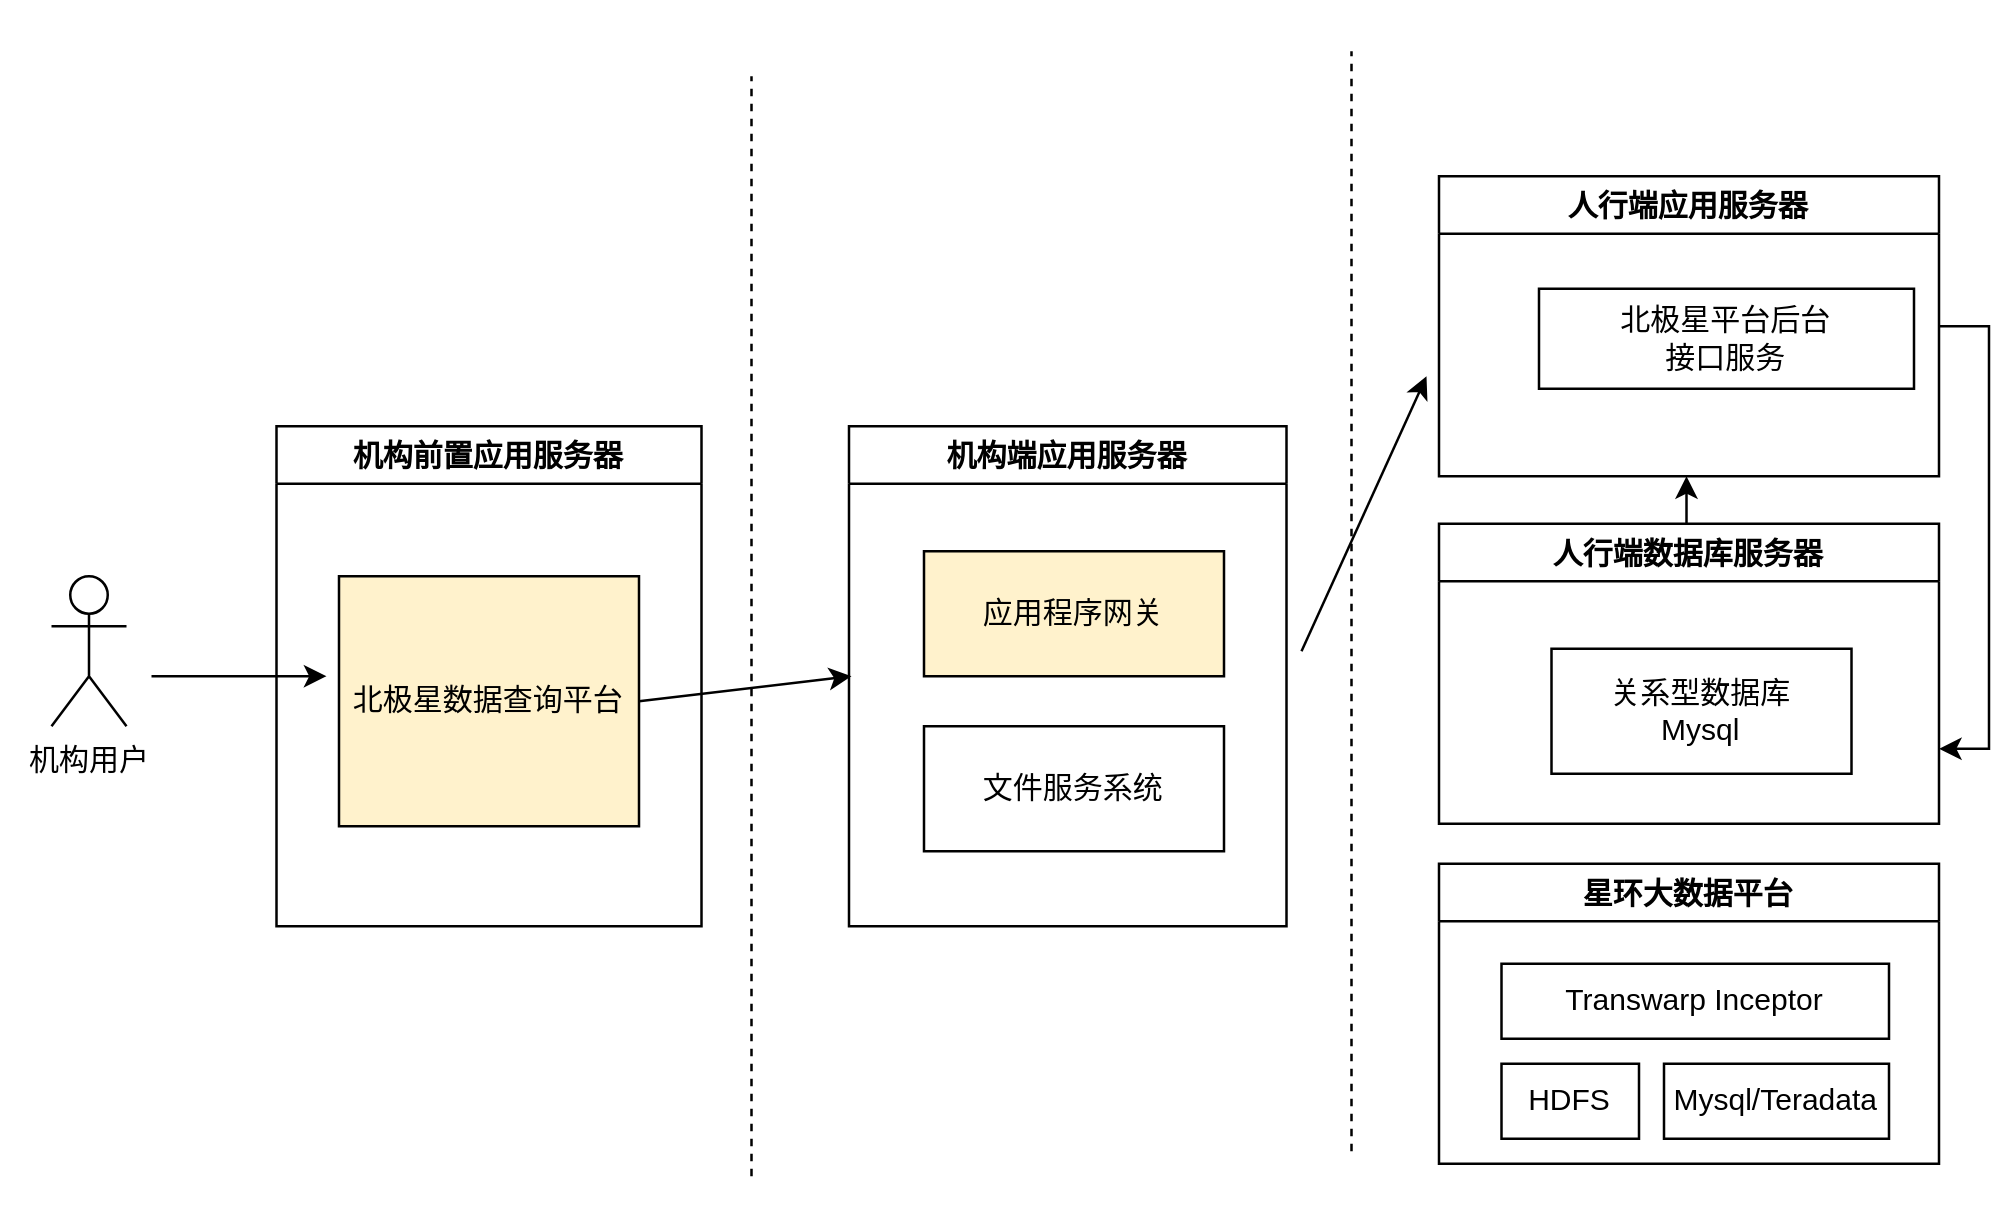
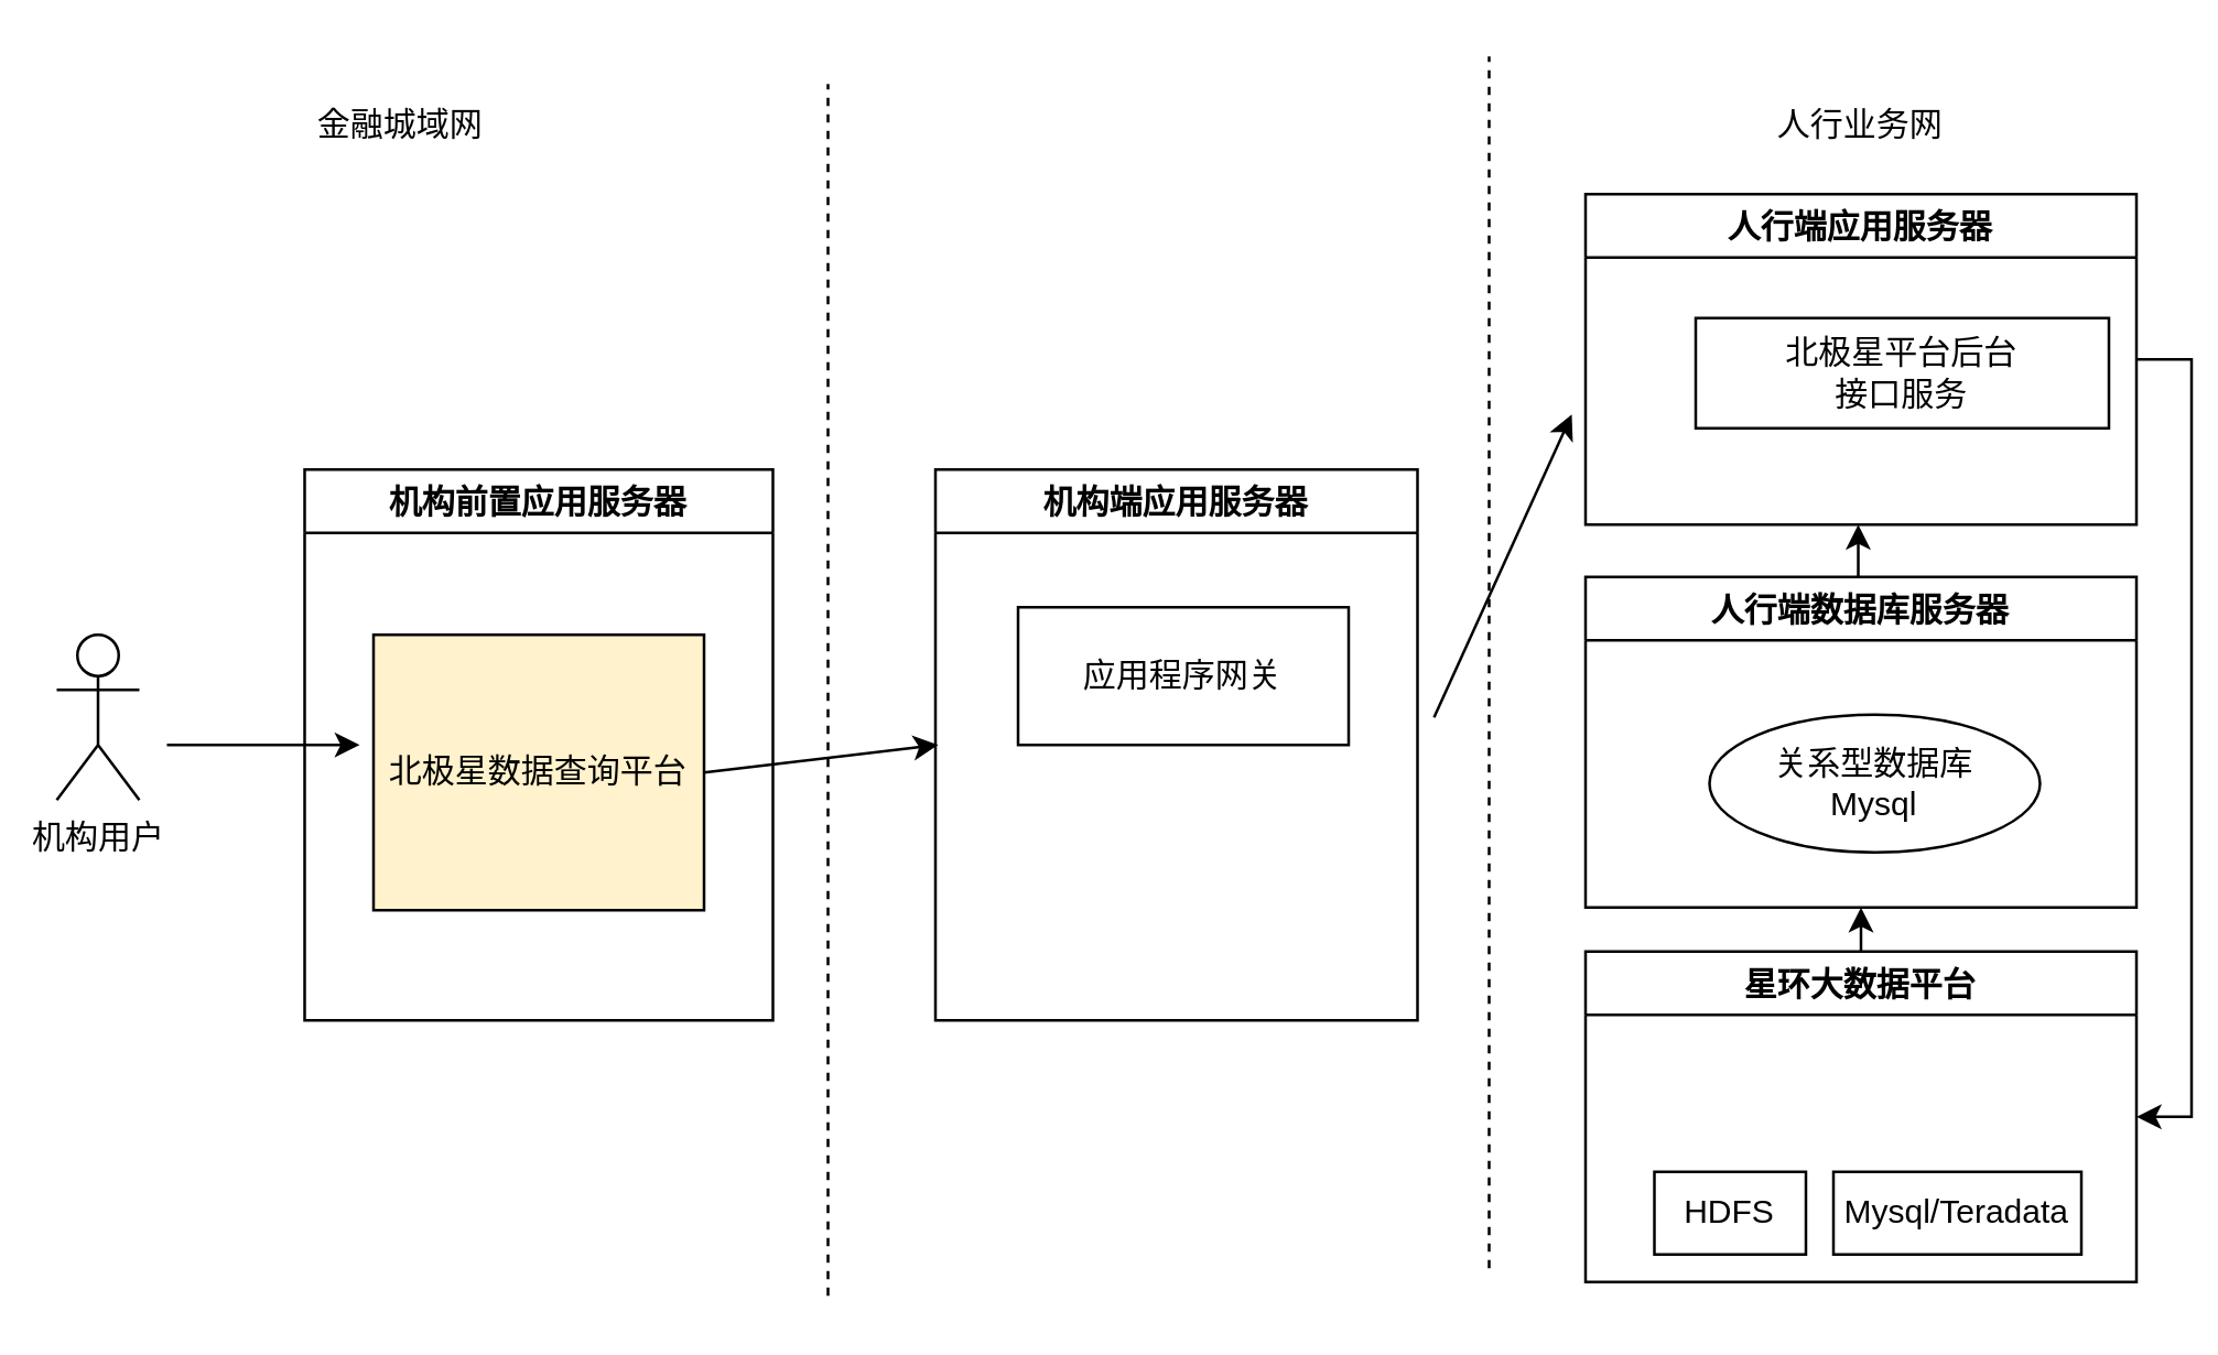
+ <mxCell id="4" value="金融城域网" style="text;html=1;strokeColor=none;fillColor=none;align=center;verticalAlign=middle;whiteSpace=wrap;rounded=0;" vertex="1" parent="1"><mxGeometry x="100" y="30" width="90" height="30" as="geometry" /></mxCell>
+ <mxCell id="5" value="人行业务网" style="text;html=1;strokeColor=none;fillColor=none;align=center;verticalAlign=middle;whiteSpace=wrap;rounded=0;" vertex="1" parent="1"><mxGeometry x="630" y="30" width="90" height="30" as="geometry" /></mxCell>
- <mxCell id="8" value="应用程序网关" style="whiteSpace=wrap;html=1;fillColor=#fff2cc;" vertex="1" parent="7"><mxGeometry x="30" y="50" width="120" height="50" as="geometry" /></mxCell>
+ <mxCell id="8" value="应用程序网关" style="whiteSpace=wrap;html=1;" vertex="1" parent="7"><mxGeometry x="30" y="50" width="120" height="50" as="geometry" /></mxCell>
- <mxCell id="21" value="关系型数据库&lt;br&gt;Mysql" style="whiteSpace=wrap;html=1;" vertex="1" parent="20"><mxGeometry x="45" y="50" width="120" height="50" as="geometry" /></mxCell>
+ <mxCell id="21" value="关系型数据库&lt;br&gt;Mysql" style="ellipse;whiteSpace=wrap;html=1;" vertex="1" parent="20"><mxGeometry x="45" y="50" width="120" height="50" as="geometry" /></mxCell>
- <mxCell id="14" style="edgeStyle=orthogonalEdgeStyle;rounded=0;orthogonalLoop=1;jettySize=auto;html=1;exitX=1;exitY=0.5;exitDx=0;exitDy=0;entryX=1;entryY=0.75;entryDx=0;entryDy=0;" edge="1" parent="1" source="16" target="20"><mxGeometry relative="1" as="geometry" /></mxCell>
- <mxCell id="9" value="文件服务系统" style="whiteSpace=wrap;html=1;" vertex="1" parent="7"><mxGeometry x="30" y="120" width="120" height="50" as="geometry" /></mxCell>
+ <mxCell id="22" style="edgeStyle=orthogonalEdgeStyle;rounded=0;orthogonalLoop=1;jettySize=auto;html=1;exitX=0.5;exitY=0;exitDx=0;exitDy=0;entryX=0.5;entryY=1;entryDx=0;entryDy=0;" edge="1" parent="1" source="23" target="20"><mxGeometry relative="1" as="geometry" /></mxCell>
+ <mxCell id="15" style="edgeStyle=orthogonalEdgeStyle;rounded=0;orthogonalLoop=1;jettySize=auto;html=1;exitX=1;exitY=0.5;exitDx=0;exitDy=0;entryX=1;entryY=0.5;entryDx=0;entryDy=0;" edge="1" parent="1" source="16" target="23"><mxGeometry relative="1" as="geometry" /></mxCell>
- <mxCell id="24" value="Transwarp Inceptor" style="whiteSpace=wrap;html=1;" vertex="1" parent="23"><mxGeometry x="25" y="40" width="155" height="30" as="geometry" /></mxCell>
